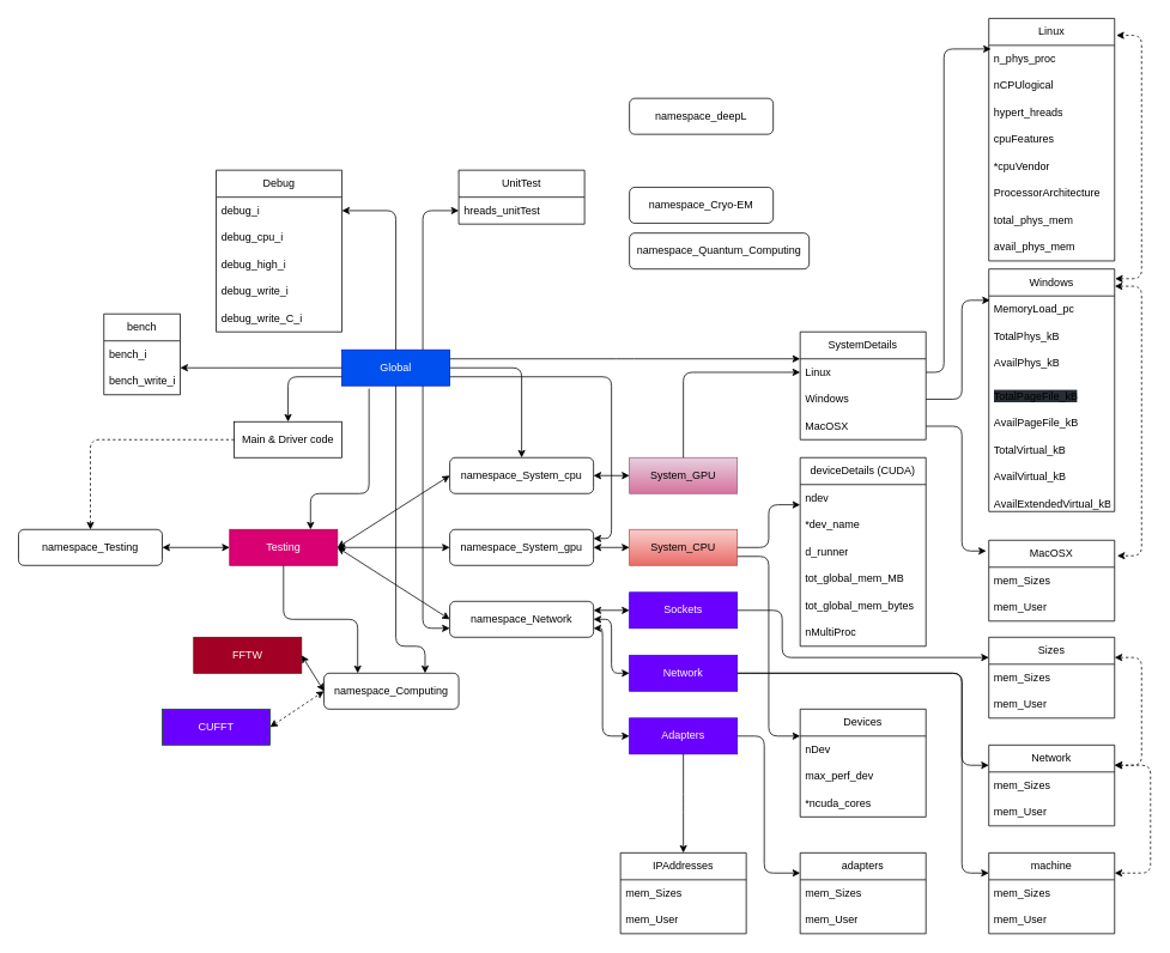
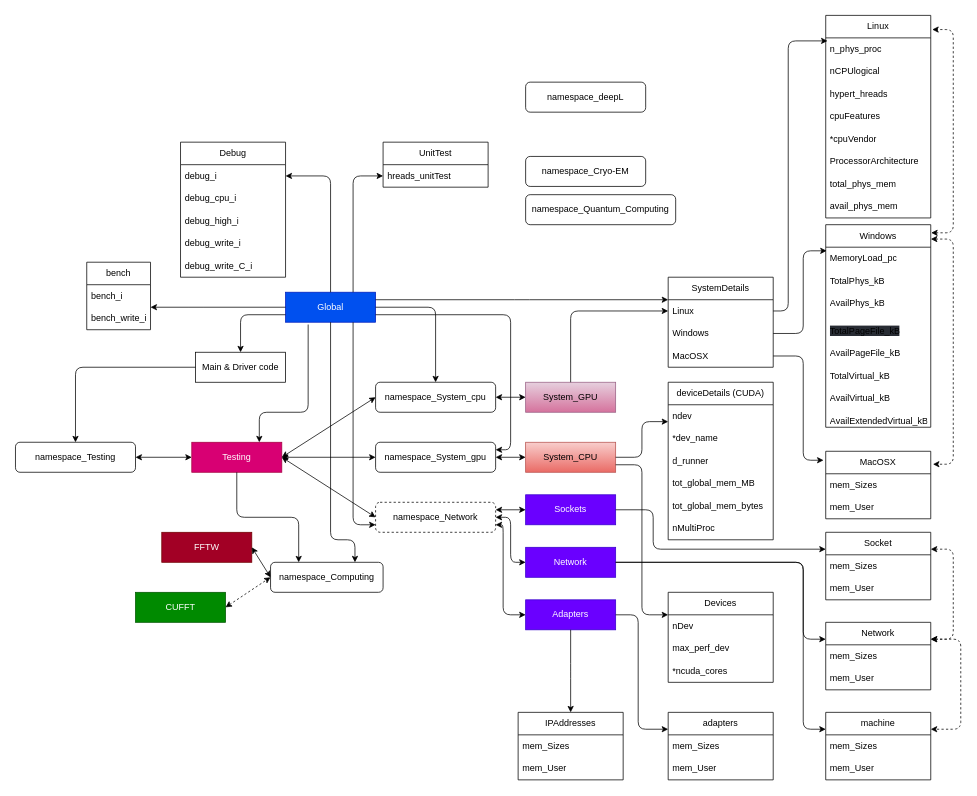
- <mxCell id="19" value="" style="edgeStyle=elbowEdgeStyle;elbow=vertical;endArrow=classic;html=1;rounded=1;exitX=0;exitY=0.5;exitDx=0;exitDy=0;entryX=0.5;entryY=0;entryDx=0;entryDy=0;dashed=1;" parent="1" source="6" target="14" edge="1"><mxGeometry width="50" height="50" relative="1" as="geometry"><mxPoint x="530" y="809" as="sourcePoint" /><mxPoint x="120" y="689" as="targetPoint" /><Array as="points"><mxPoint x="300" y="489" /><mxPoint x="410" y="599" /></Array></mxGeometry></mxCell>
+ <mxCell id="19" value="" style="edgeStyle=elbowEdgeStyle;elbow=vertical;endArrow=classic;html=1;rounded=1;exitX=0;exitY=0.5;exitDx=0;exitDy=0;entryX=0.5;entryY=0;entryDx=0;entryDy=0;" parent="1" source="6" target="14" edge="1"><mxGeometry width="50" height="50" relative="1" as="geometry"><mxPoint x="530" y="809" as="sourcePoint" /><mxPoint x="120" y="689" as="targetPoint" /><Array as="points"><mxPoint x="300" y="489" /><mxPoint x="410" y="599" /></Array></mxGeometry></mxCell>
- <mxCell id="12" value="namespace_Network" style="rounded=1;whiteSpace=wrap;html=1;labelBorderColor=none;fillColor=none;" parent="1" vertex="1"><mxGeometry x="500" y="669" width="160" height="40" as="geometry" /></mxCell>
+ <mxCell id="12" value="namespace_Network" style="rounded=1;whiteSpace=wrap;html=1;labelBorderColor=none;fillColor=none;dashed=1;" parent="1" vertex="1"><mxGeometry x="500" y="669" width="160" height="40" as="geometry" /></mxCell>
- <mxCell id="93" value="Sizes" style="swimlane;fontStyle=0;childLayout=stackLayout;horizontal=1;startSize=30;horizontalStack=0;resizeParent=1;resizeParentMax=0;resizeLast=0;collapsible=1;marginBottom=0;whiteSpace=wrap;html=1;labelBorderColor=none;fillColor=none;" parent="1" vertex="1"><mxGeometry x="1100" y="709" width="140" height="90" as="geometry" /></mxCell>
+ <mxCell id="93" value="Socket" style="swimlane;fontStyle=0;childLayout=stackLayout;horizontal=1;startSize=30;horizontalStack=0;resizeParent=1;resizeParentMax=0;resizeLast=0;collapsible=1;marginBottom=0;whiteSpace=wrap;html=1;labelBorderColor=none;fillColor=none;" parent="1" vertex="1"><mxGeometry x="1100" y="709" width="140" height="90" as="geometry" /></mxCell>
- <mxCell id="4" value="CUFFT" style="rounded=0;whiteSpace=wrap;html=1;fillColor=#6a00ff;fontColor=#ffffff;strokeColor=#005700;" parent="1" vertex="1"><mxGeometry x="180" y="789" width="120" height="40" as="geometry" /></mxCell>
+ <mxCell id="4" value="CUFFT" style="rounded=0;whiteSpace=wrap;html=1;fillColor=#008a00;fontColor=#ffffff;strokeColor=#005700;" parent="1" vertex="1"><mxGeometry x="180" y="789" width="120" height="40" as="geometry" /></mxCell>
